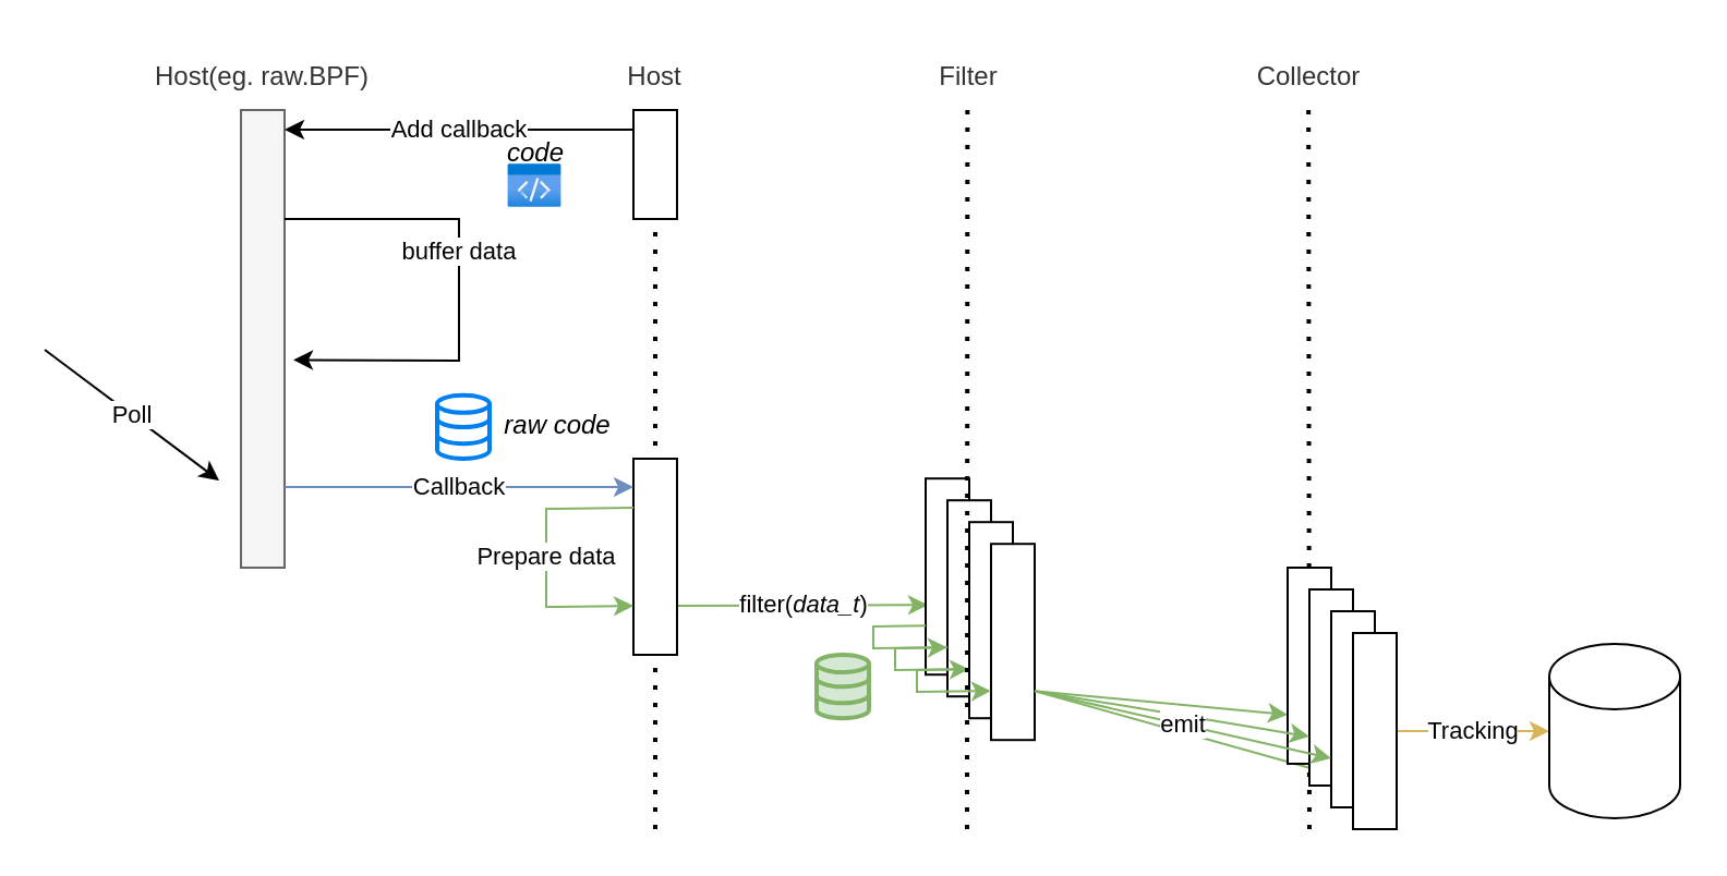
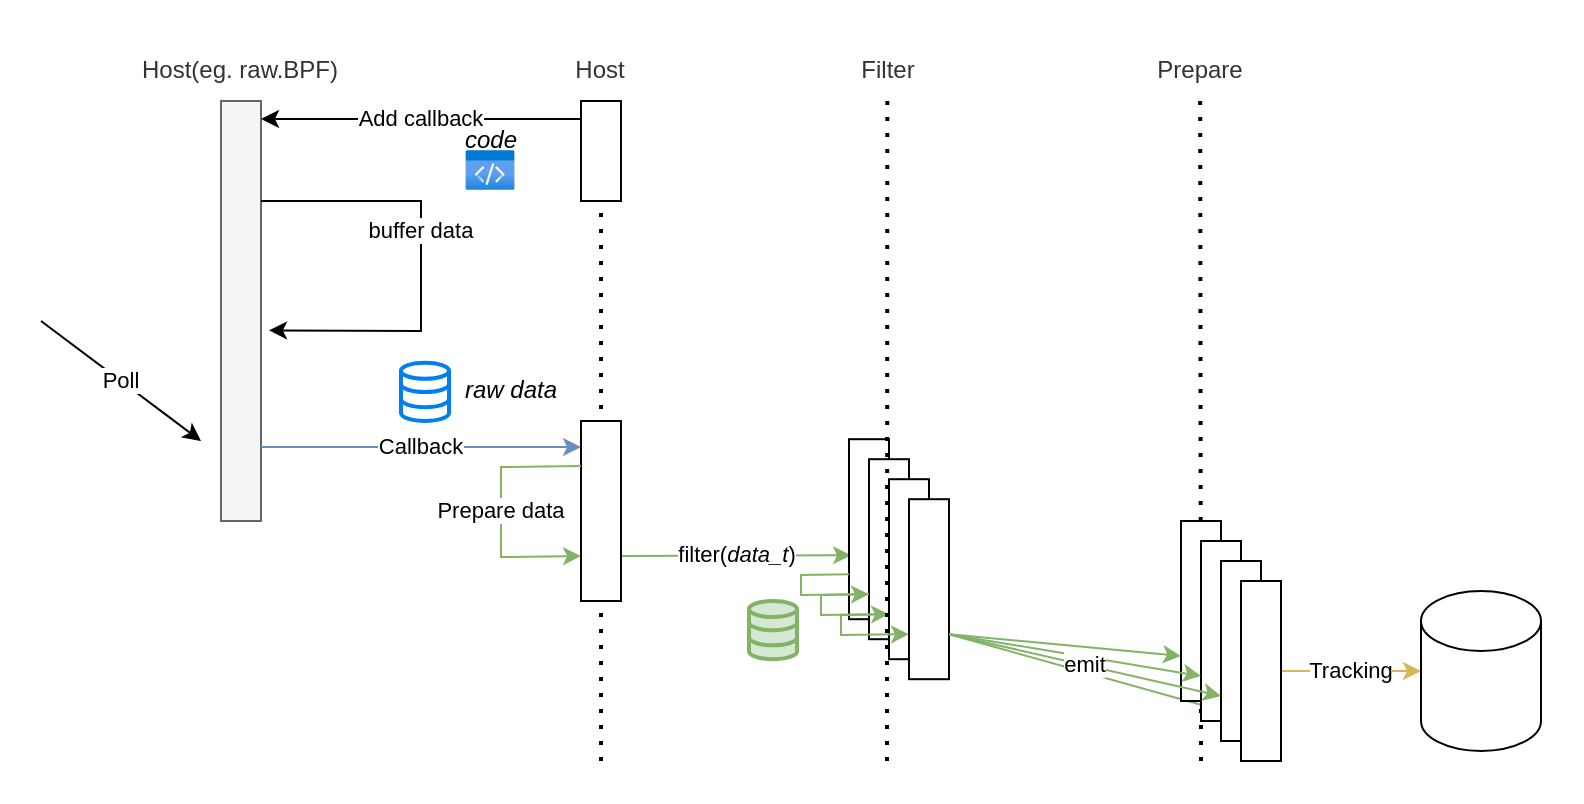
- <mxCell id="15" value="&lt;span style=&quot;color: rgb(51, 51, 51);&quot;&gt;Collector&lt;/span&gt;" style="text;html=1;strokeColor=none;fillColor=none;align=center;verticalAlign=middle;whiteSpace=wrap;rounded=0;" vertex="1" parent="1"><mxGeometry x="530" y="20" width="140" height="30" as="geometry" /></mxCell>
+ <mxCell id="15" value="&lt;span style=&quot;color: rgb(51, 51, 51);&quot;&gt;Prepare&lt;/span&gt;" style="text;html=1;strokeColor=none;fillColor=none;align=center;verticalAlign=middle;whiteSpace=wrap;rounded=0;" vertex="1" parent="1"><mxGeometry x="530" y="20" width="140" height="30" as="geometry" /></mxCell>
- <mxCell id="17" value="raw code" style="text;html=1;align=center;verticalAlign=middle;resizable=0;points=[];autosize=1;strokeColor=none;fillColor=none;fontStyle=2" vertex="1" parent="1"><mxGeometry x="220" y="180" width="70" height="30" as="geometry" /></mxCell>
+ <mxCell id="17" value="raw data" style="text;html=1;align=center;verticalAlign=middle;resizable=0;points=[];autosize=1;strokeColor=none;fillColor=none;fontStyle=2" vertex="1" parent="1"><mxGeometry x="220" y="180" width="70" height="30" as="geometry" /></mxCell>
